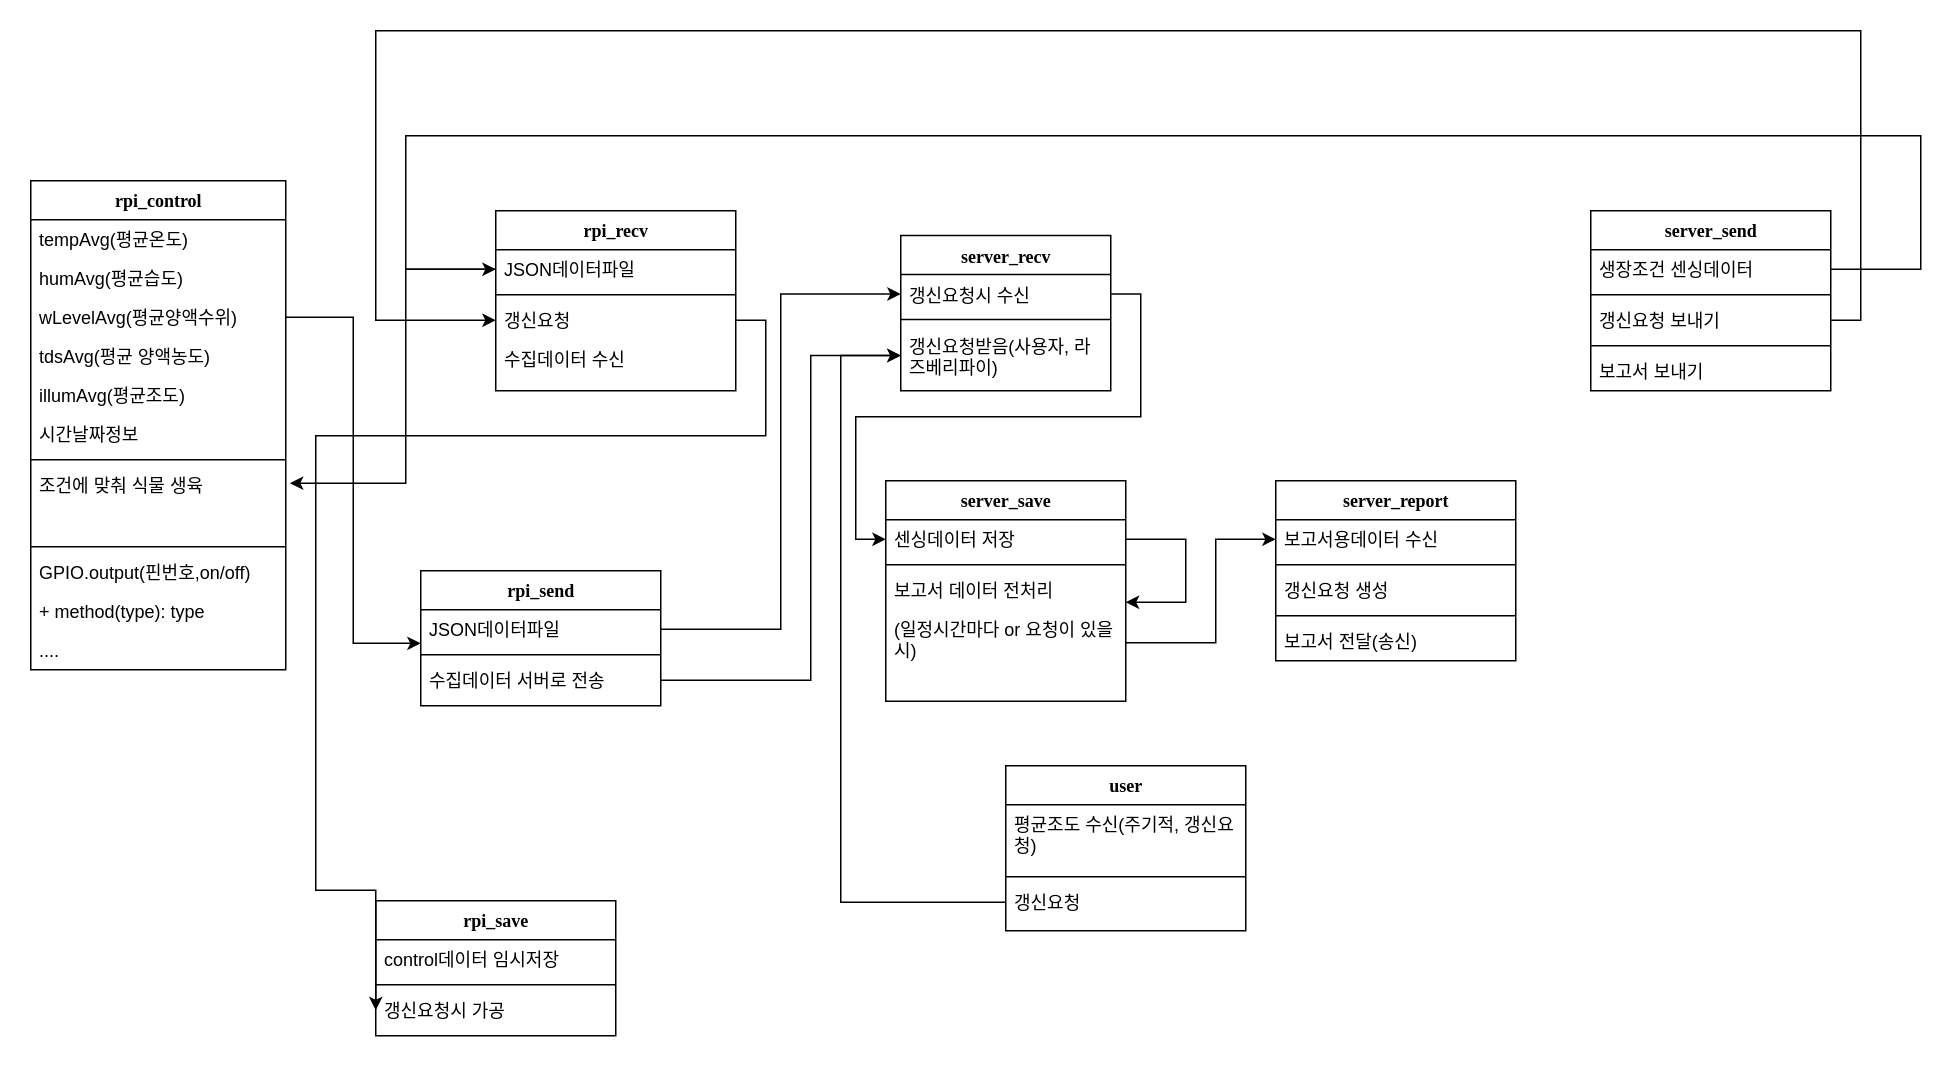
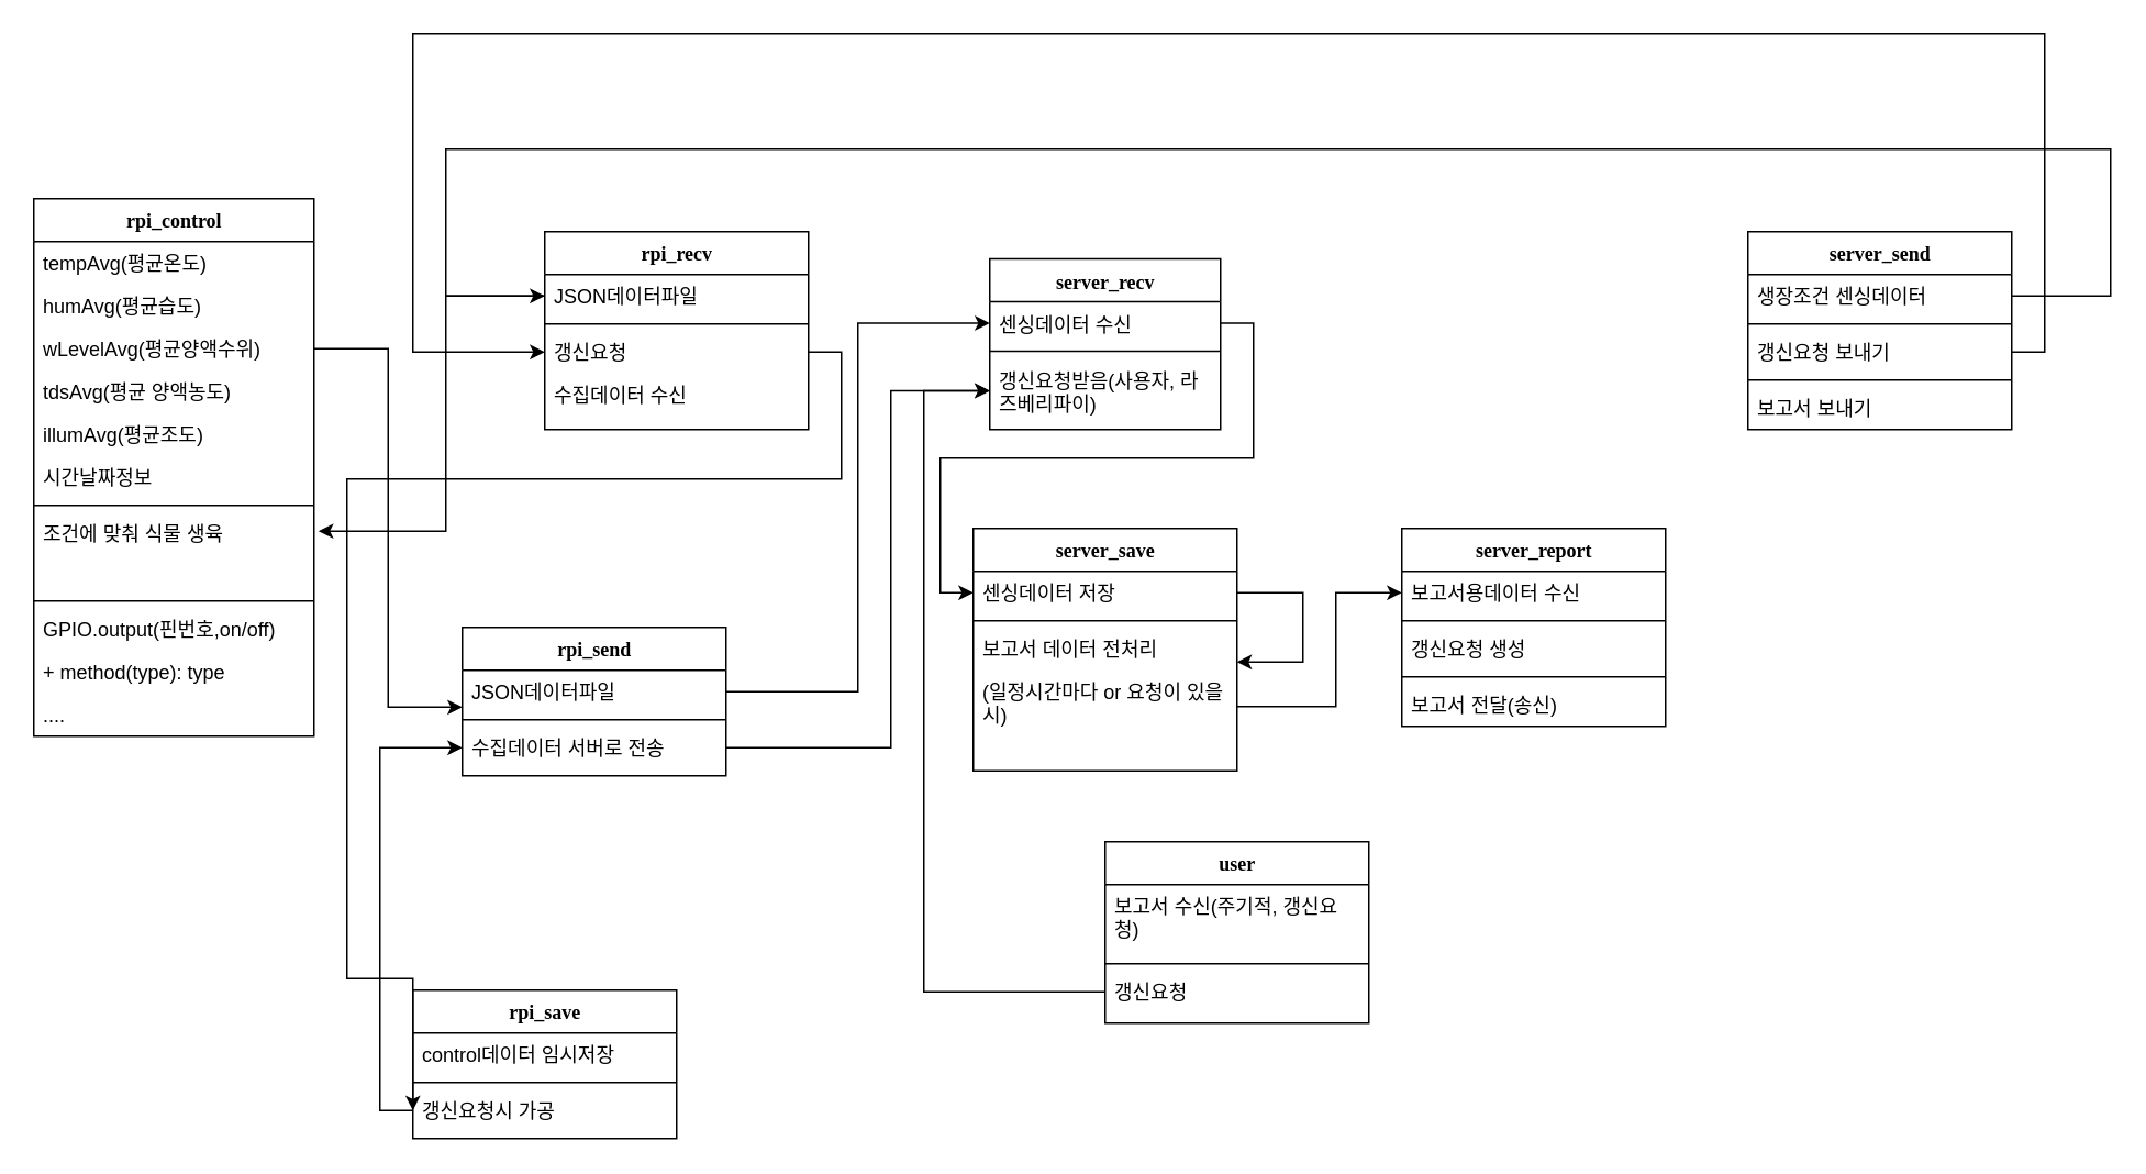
- <mxCell id="35" value="갱신요청시 수신" style="text;html=1;strokeColor=none;fillColor=none;align=left;verticalAlign=top;spacingLeft=4;spacingRight=4;whiteSpace=wrap;overflow=hidden;rotatable=0;points=[[0,0.5],[1,0.5]];portConstraint=eastwest;" parent="34" vertex="1"><mxGeometry y="26" width="140" height="26" as="geometry" /></mxCell>
+ <mxCell id="35" value="센싱데이터 수신" style="text;html=1;strokeColor=none;fillColor=none;align=left;verticalAlign=top;spacingLeft=4;spacingRight=4;whiteSpace=wrap;overflow=hidden;rotatable=0;points=[[0,0.5],[1,0.5]];portConstraint=eastwest;" parent="34" vertex="1"><mxGeometry y="26" width="140" height="26" as="geometry" /></mxCell>
+ <mxCell id="57" style="edgeStyle=orthogonalEdgeStyle;rounded=0;orthogonalLoop=1;jettySize=auto;html=1;exitX=0;exitY=0.5;exitDx=0;exitDy=0;entryX=0;entryY=0.5;entryDx=0;entryDy=0;" edge="1" parent="1" source="27" target="18"><mxGeometry relative="1" as="geometry" /></mxCell>
- <mxCell id="51" value="평균조도 수신(주기적, 갱신요청)" style="text;html=1;strokeColor=none;fillColor=none;align=left;verticalAlign=top;spacingLeft=4;spacingRight=4;whiteSpace=wrap;overflow=hidden;rotatable=0;points=[[0,0.5],[1,0.5]];portConstraint=eastwest;" vertex="1" parent="50"><mxGeometry y="26" width="160" height="44" as="geometry" /></mxCell>
+ <mxCell id="51" value="보고서 수신(주기적, 갱신요청)" style="text;html=1;strokeColor=none;fillColor=none;align=left;verticalAlign=top;spacingLeft=4;spacingRight=4;whiteSpace=wrap;overflow=hidden;rotatable=0;points=[[0,0.5],[1,0.5]];portConstraint=eastwest;" vertex="1" parent="50"><mxGeometry y="26" width="160" height="44" as="geometry" /></mxCell>
